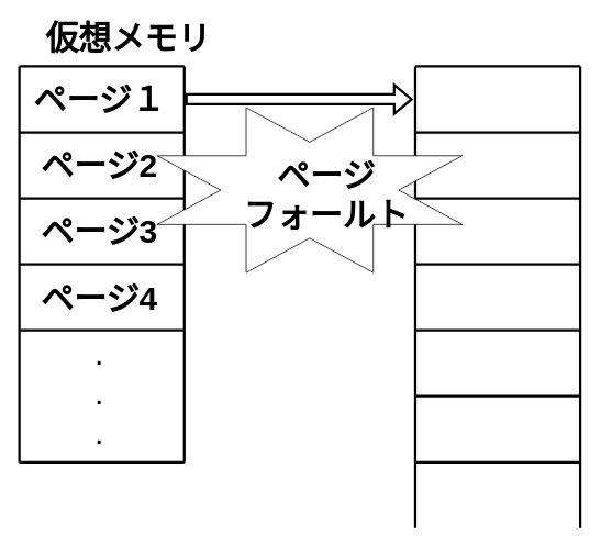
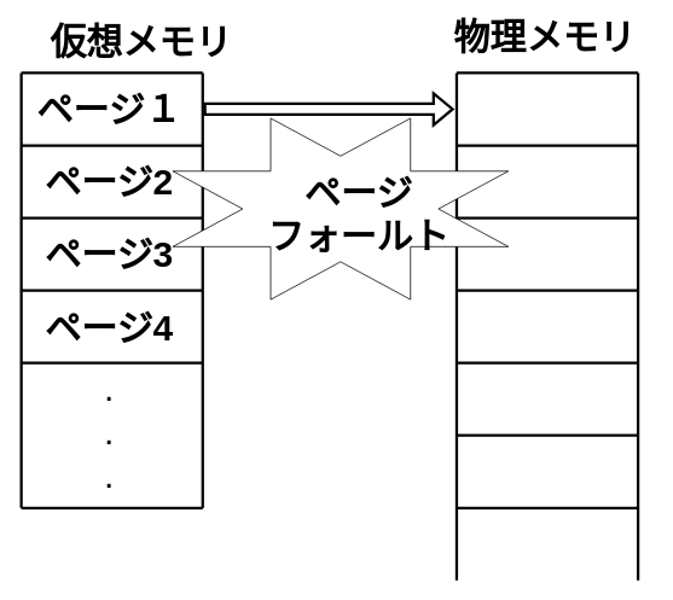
+ <mxCell id="20" value="&lt;span style=&quot;font-size: 40px;&quot;&gt;&lt;b&gt;物理メモリ&lt;/b&gt;&lt;/span&gt;" style="text;html=1;strokeColor=none;fillColor=none;align=center;verticalAlign=middle;whiteSpace=wrap;rounded=0;" vertex="1" parent="1"><mxGeometry x="480" y="20" width="240" height="40" as="geometry" /></mxCell>
